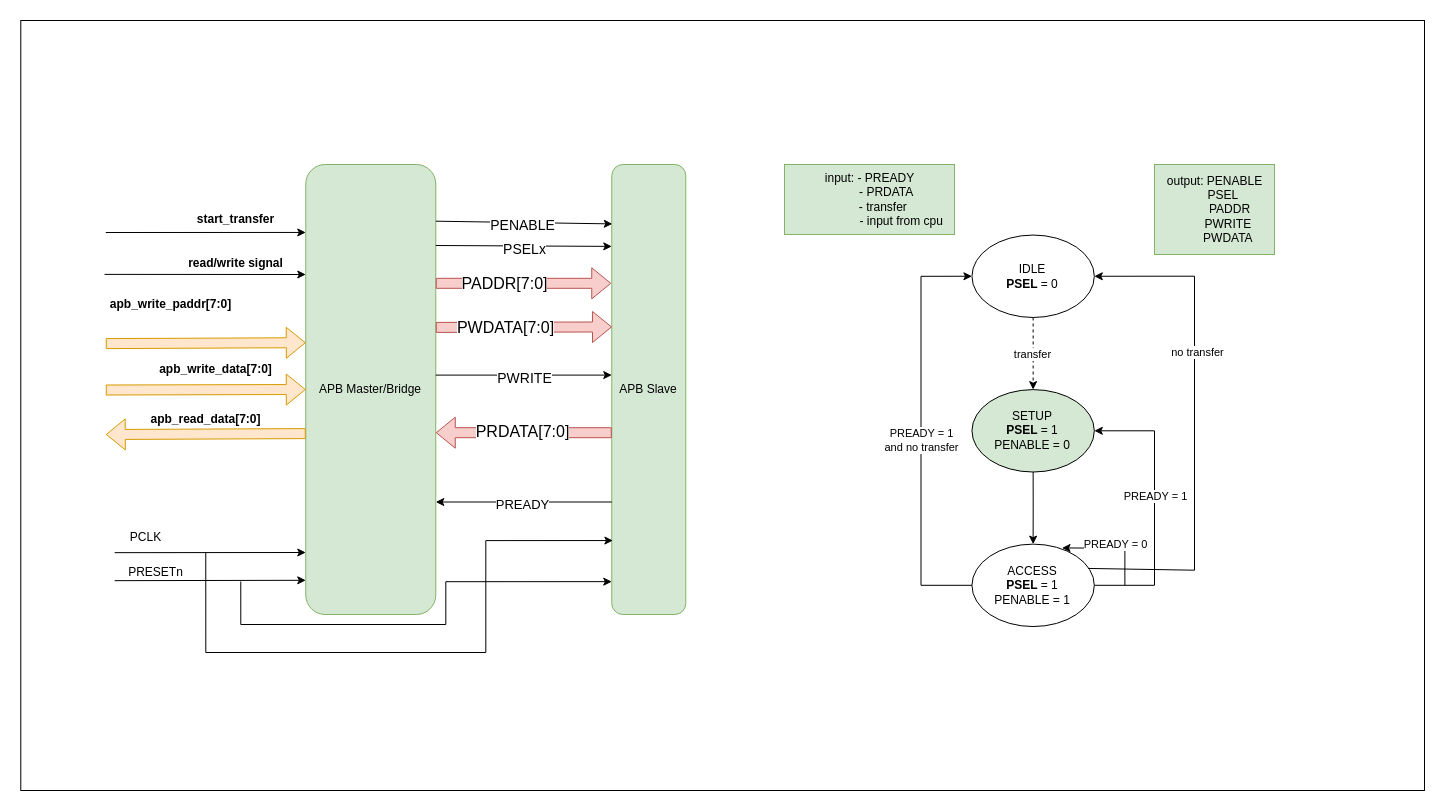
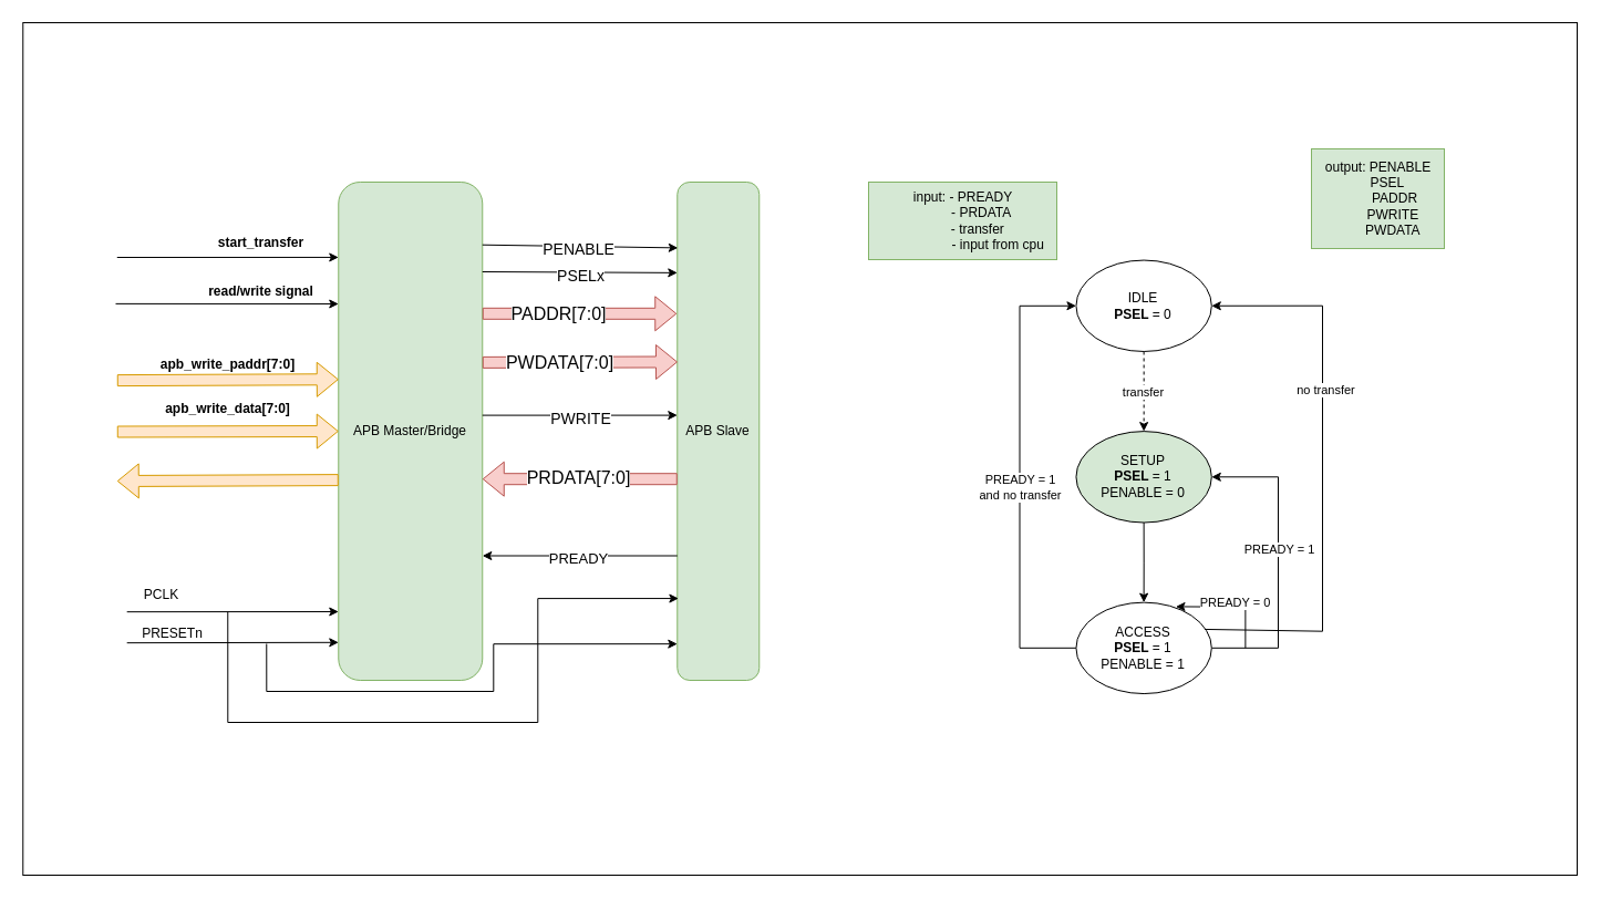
- <mxCell id="36" value="output: PENABLE&lt;br&gt;&amp;nbsp; &amp;nbsp; &amp;nbsp;PSEL&lt;br&gt;&amp;nbsp; &amp;nbsp; &amp;nbsp; &amp;nbsp; &amp;nbsp;PADDR&lt;br&gt;&amp;nbsp; &amp;nbsp;&amp;nbsp;&lt;span style=&quot;white-space: pre;&quot;&gt;&#09;&lt;/span&gt;PWRITE&lt;br&gt;&lt;span style=&quot;white-space: pre;&quot;&gt;&#09;&lt;/span&gt;PWDATA" style="text;html=1;align=center;verticalAlign=middle;resizable=0;points=[];autosize=1;strokeColor=#82b366;fillColor=#d5e8d4;" parent="1" vertex="1"><mxGeometry x="1154.003" y="163.996" width="120" height="90" as="geometry" /></mxCell>
+ <mxCell id="36" value="output: PENABLE&lt;br&gt;&amp;nbsp; &amp;nbsp; &amp;nbsp;PSEL&lt;br&gt;&amp;nbsp; &amp;nbsp; &amp;nbsp; &amp;nbsp; &amp;nbsp;PADDR&lt;br&gt;&amp;nbsp; &amp;nbsp;&amp;nbsp;&lt;span style=&quot;white-space: pre;&quot;&gt;&#09;&lt;/span&gt;PWRITE&lt;br&gt;&lt;span style=&quot;white-space: pre;&quot;&gt;&#09;&lt;/span&gt;PWDATA" style="text;html=1;align=center;verticalAlign=middle;resizable=0;points=[];autosize=1;strokeColor=#82b366;fillColor=#d5e8d4;" parent="1" vertex="1"><mxGeometry x="1184.003" y="133.996" width="120" height="90" as="geometry" /></mxCell>
- <mxCell id="28" value="&lt;b&gt;apb_write_paddr[7:0]&lt;/b&gt;" style="text;html=1;align=center;verticalAlign=middle;resizable=0;points=[];autosize=1;strokeColor=none;fillColor=none;" parent="1" vertex="1"><mxGeometry x="100.28" y="289" width="140" height="30" as="geometry" /></mxCell>
+ <mxCell id="28" value="&lt;b&gt;apb_write_paddr[7:0]&lt;/b&gt;" style="text;html=1;align=center;verticalAlign=middle;resizable=0;points=[];autosize=1;strokeColor=none;fillColor=none;" parent="1" vertex="1"><mxGeometry x="135.28" y="314" width="140" height="30" as="geometry" /></mxCell>
- <mxCell id="29" value="&lt;b&gt;apb_write_data[7:0]&lt;/b&gt;" style="text;html=1;align=center;verticalAlign=middle;resizable=0;points=[];autosize=1;strokeColor=none;fillColor=none;" parent="1" vertex="1"><mxGeometry x="145.28" y="354" width="140" height="30" as="geometry" /></mxCell>
+ <mxCell id="29" value="&lt;b&gt;apb_write_data[7:0]&lt;/b&gt;" style="text;html=1;align=center;verticalAlign=middle;resizable=0;points=[];autosize=1;strokeColor=none;fillColor=none;" parent="1" vertex="1"><mxGeometry x="135.28" y="354" width="140" height="30" as="geometry" /></mxCell>
- <mxCell id="30" value="&lt;b&gt;apb_read_data[7:0]&lt;/b&gt;" style="text;html=1;align=center;verticalAlign=middle;resizable=0;points=[];autosize=1;strokeColor=none;fillColor=none;" parent="1" vertex="1"><mxGeometry x="140.28" y="404" width="130" height="30" as="geometry" /></mxCell>
